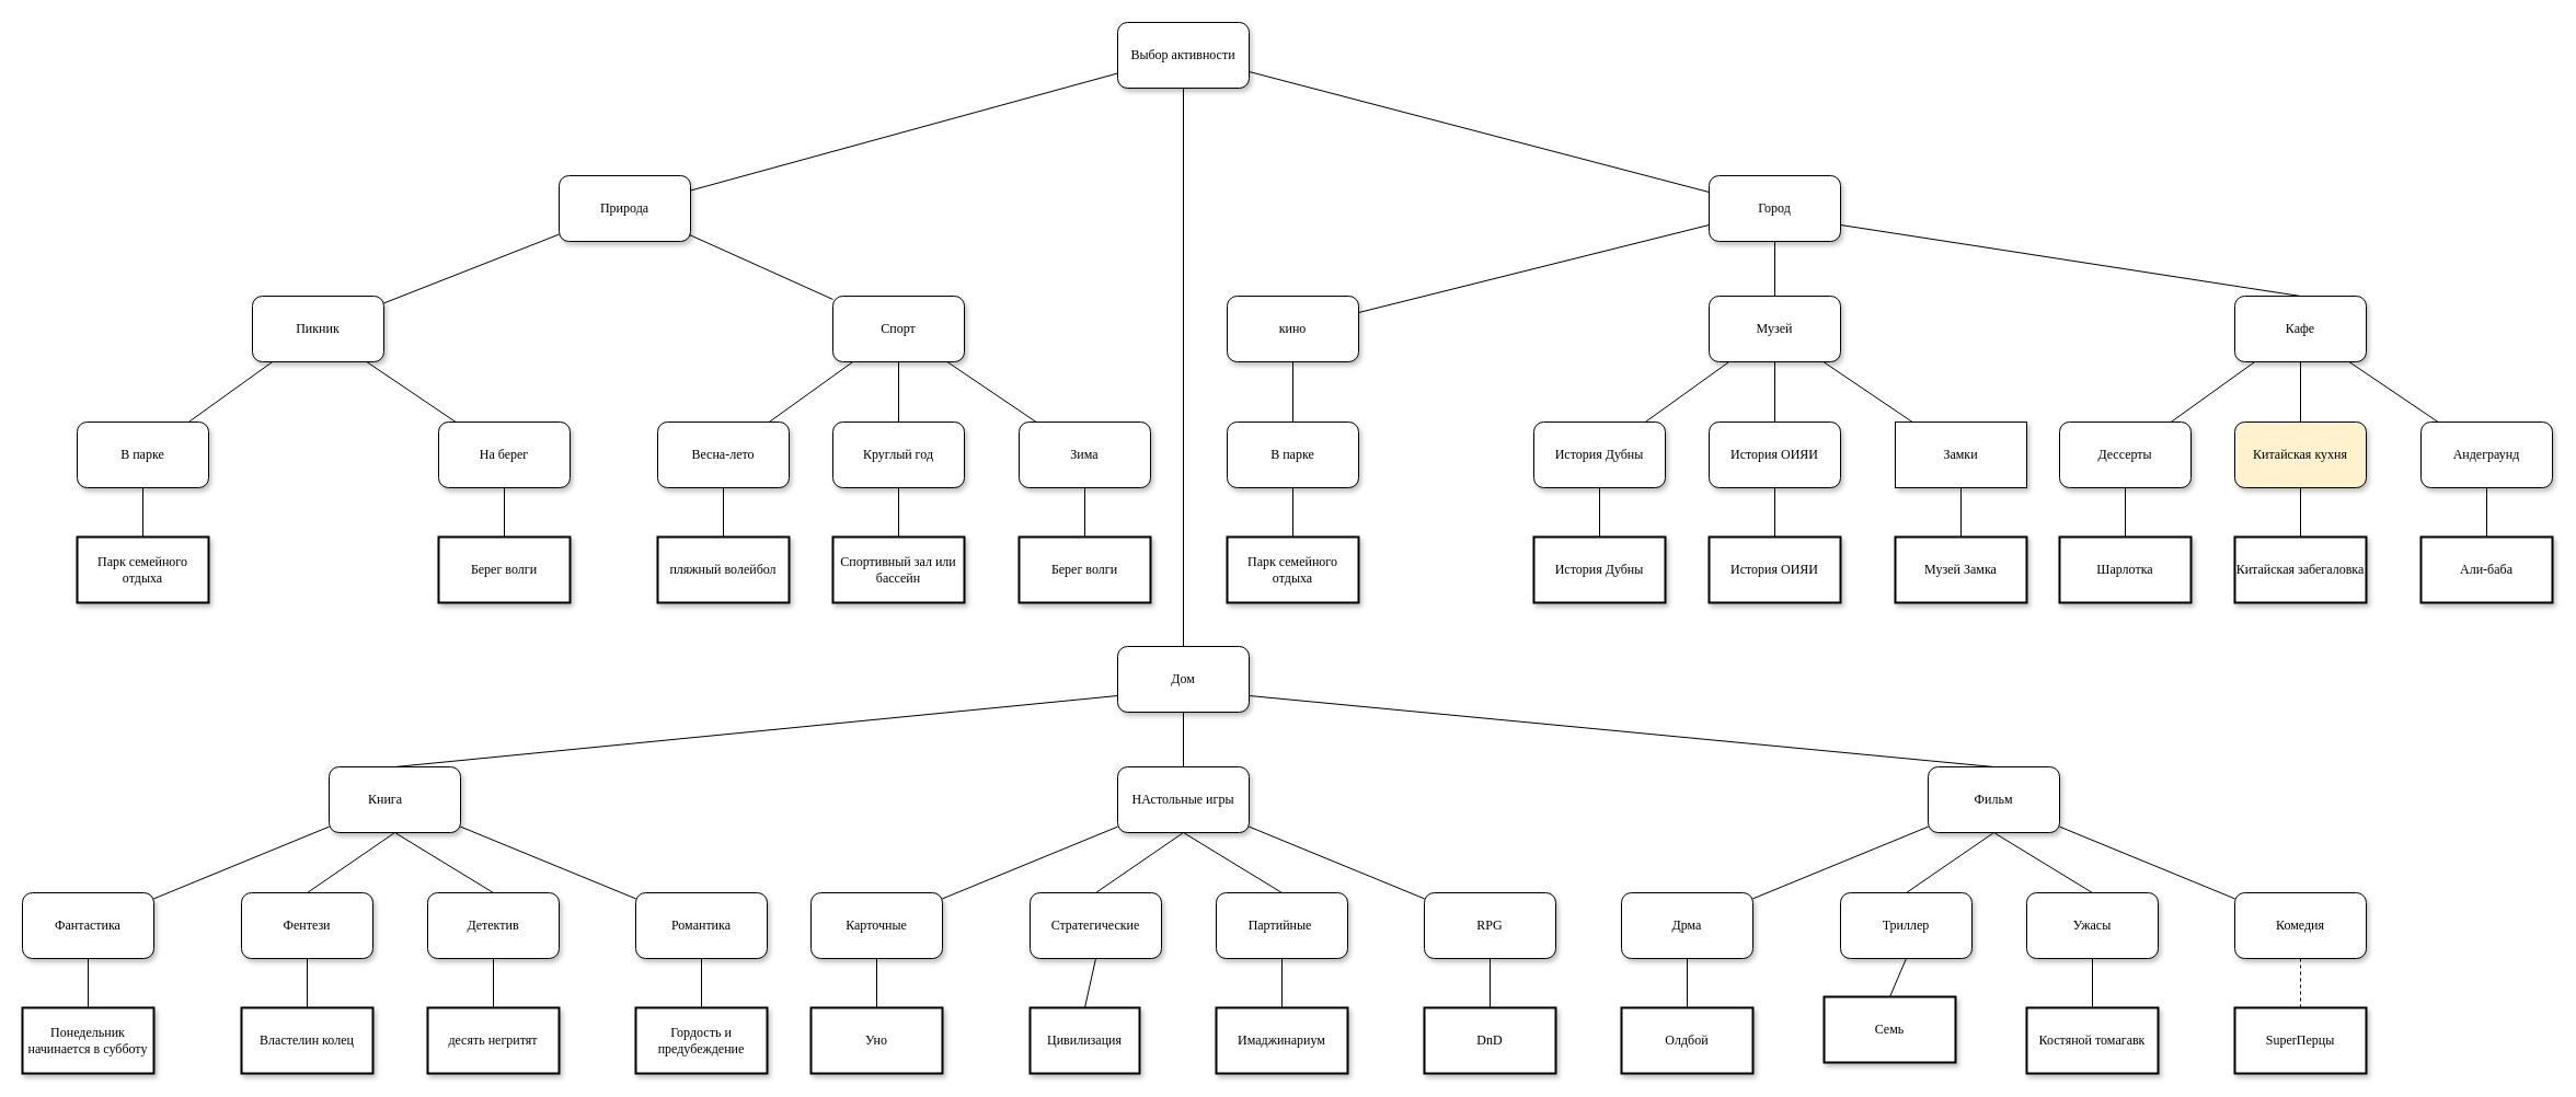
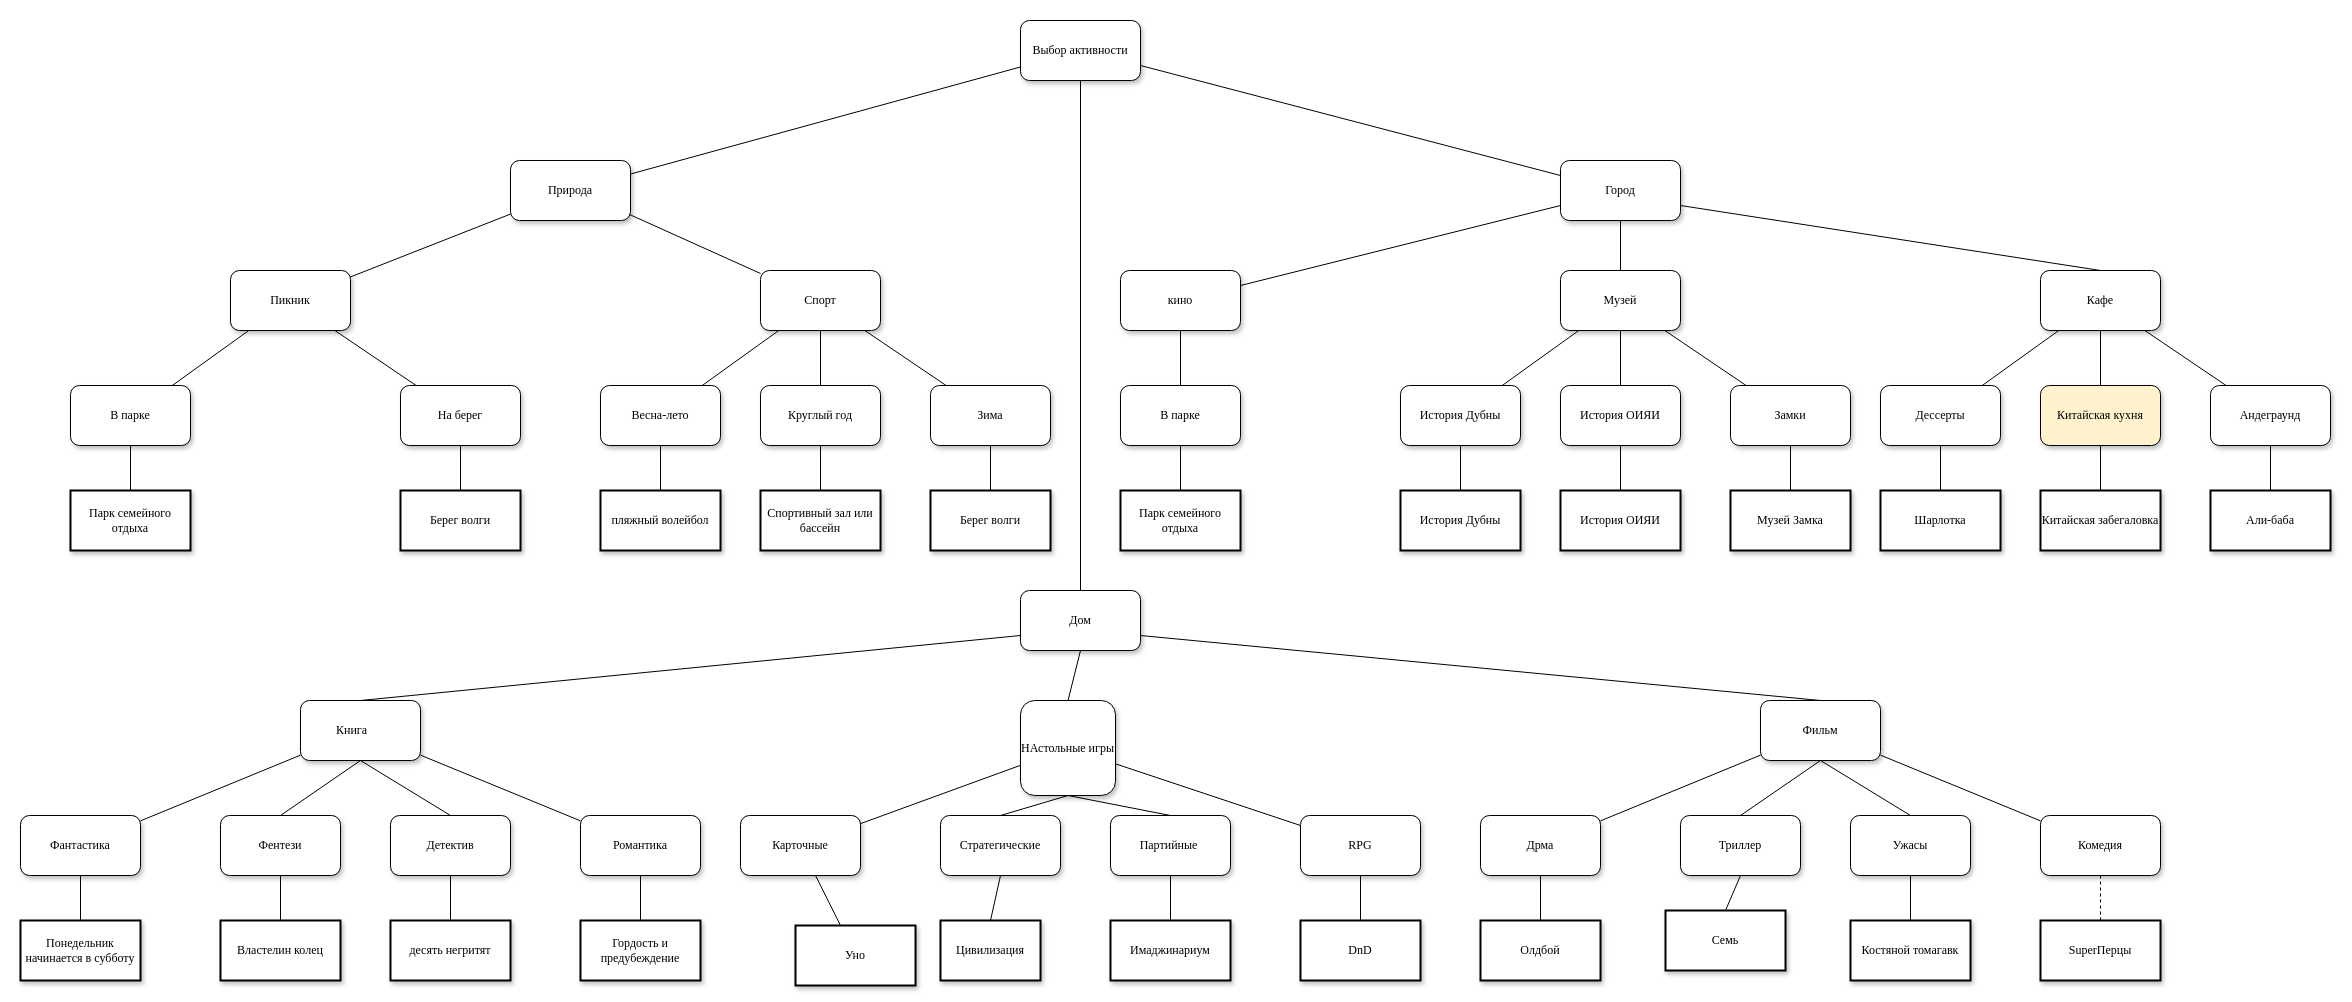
- <mxCell id="38" value="Замки" style="whiteSpace=wrap;html=1;shadow=1;labelBackgroundColor=none;strokeWidth=1;fontFamily=Verdana;fontSize=12;align=center;rounded=0;" vertex="1" parent="1"><mxGeometry x="1730" y="385" width="120" height="60" as="geometry" /></mxCell>
+ <mxCell id="38" value="Замки" style="whiteSpace=wrap;html=1;rounded=1;shadow=1;labelBackgroundColor=none;strokeWidth=1;fontFamily=Verdana;fontSize=12;align=center;" vertex="1" parent="1"><mxGeometry x="1730" y="385" width="120" height="60" as="geometry" /></mxCell>
- <mxCell id="85" value="НАстольные игры" style="whiteSpace=wrap;html=1;rounded=1;shadow=1;labelBackgroundColor=none;strokeWidth=1;fontFamily=Verdana;fontSize=12;align=center;" vertex="1" parent="1"><mxGeometry x="1020" y="700" width="120" height="60" as="geometry" /></mxCell>
+ <mxCell id="85" value="НАстольные игры" style="whiteSpace=wrap;html=1;rounded=1;shadow=1;labelBackgroundColor=none;strokeWidth=1;fontFamily=Verdana;fontSize=12;align=center;" vertex="1" parent="1"><mxGeometry x="1020" y="700" width="95" height="95" as="geometry" /></mxCell>
- <mxCell id="90" value="Уно" style="whiteSpace=wrap;html=1;rounded=0;shadow=1;labelBackgroundColor=none;strokeWidth=2;fontFamily=Verdana;fontSize=12;align=center;" vertex="1" parent="1"><mxGeometry x="740" y="920" width="120" height="60" as="geometry" /></mxCell>
+ <mxCell id="90" value="Уно" style="whiteSpace=wrap;html=1;rounded=0;shadow=1;labelBackgroundColor=none;strokeWidth=2;fontFamily=Verdana;fontSize=12;align=center;" vertex="1" parent="1"><mxGeometry x="795" y="925" width="120" height="60" as="geometry" /></mxCell>
